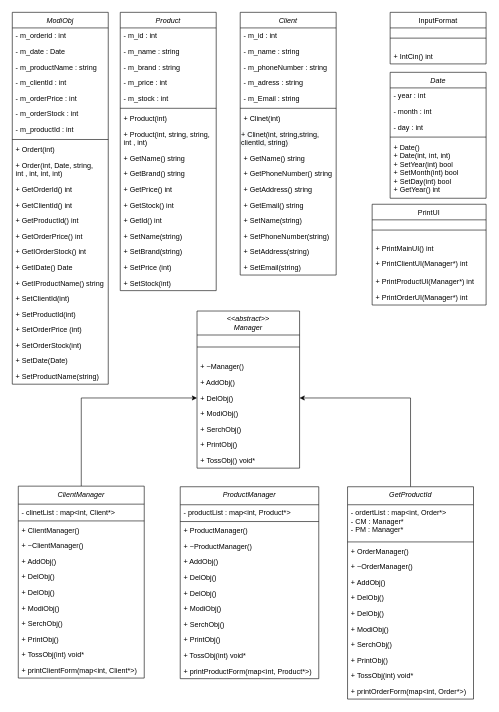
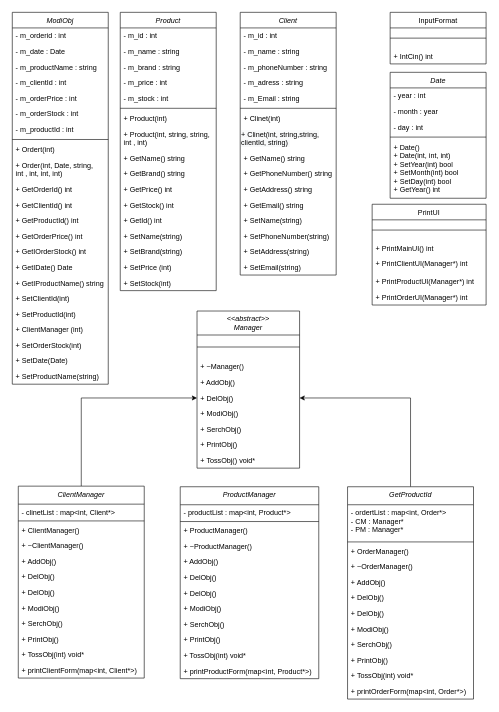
- <mxCell id="24" value="- month : int" style="text;align=left;verticalAlign=top;spacingLeft=4;spacingRight=4;overflow=hidden;rotatable=0;points=[[0,0.5],[1,0.5]];portConstraint=eastwest;rounded=0;shadow=0;html=0;" vertex="1" parent="22"><mxGeometry y="52" width="160" height="26" as="geometry" /></mxCell>
+ <mxCell id="24" value="- month : year" style="text;align=left;verticalAlign=top;spacingLeft=4;spacingRight=4;overflow=hidden;rotatable=0;points=[[0,0.5],[1,0.5]];portConstraint=eastwest;rounded=0;shadow=0;html=0;" vertex="1" parent="22"><mxGeometry y="52" width="160" height="26" as="geometry" /></mxCell>
- <mxCell id="122" value="+ SetOrderPrice (int)" style="text;align=left;verticalAlign=top;spacingLeft=4;spacingRight=4;overflow=hidden;rotatable=0;points=[[0,0.5],[1,0.5]];portConstraint=eastwest;" vertex="1" parent="102"><mxGeometry y="516" width="160" height="26" as="geometry" /></mxCell>
+ <mxCell id="122" value="+ ClientManager (int)" style="text;align=left;verticalAlign=top;spacingLeft=4;spacingRight=4;overflow=hidden;rotatable=0;points=[[0,0.5],[1,0.5]];portConstraint=eastwest;" vertex="1" parent="102"><mxGeometry y="516" width="160" height="26" as="geometry" /></mxCell>
